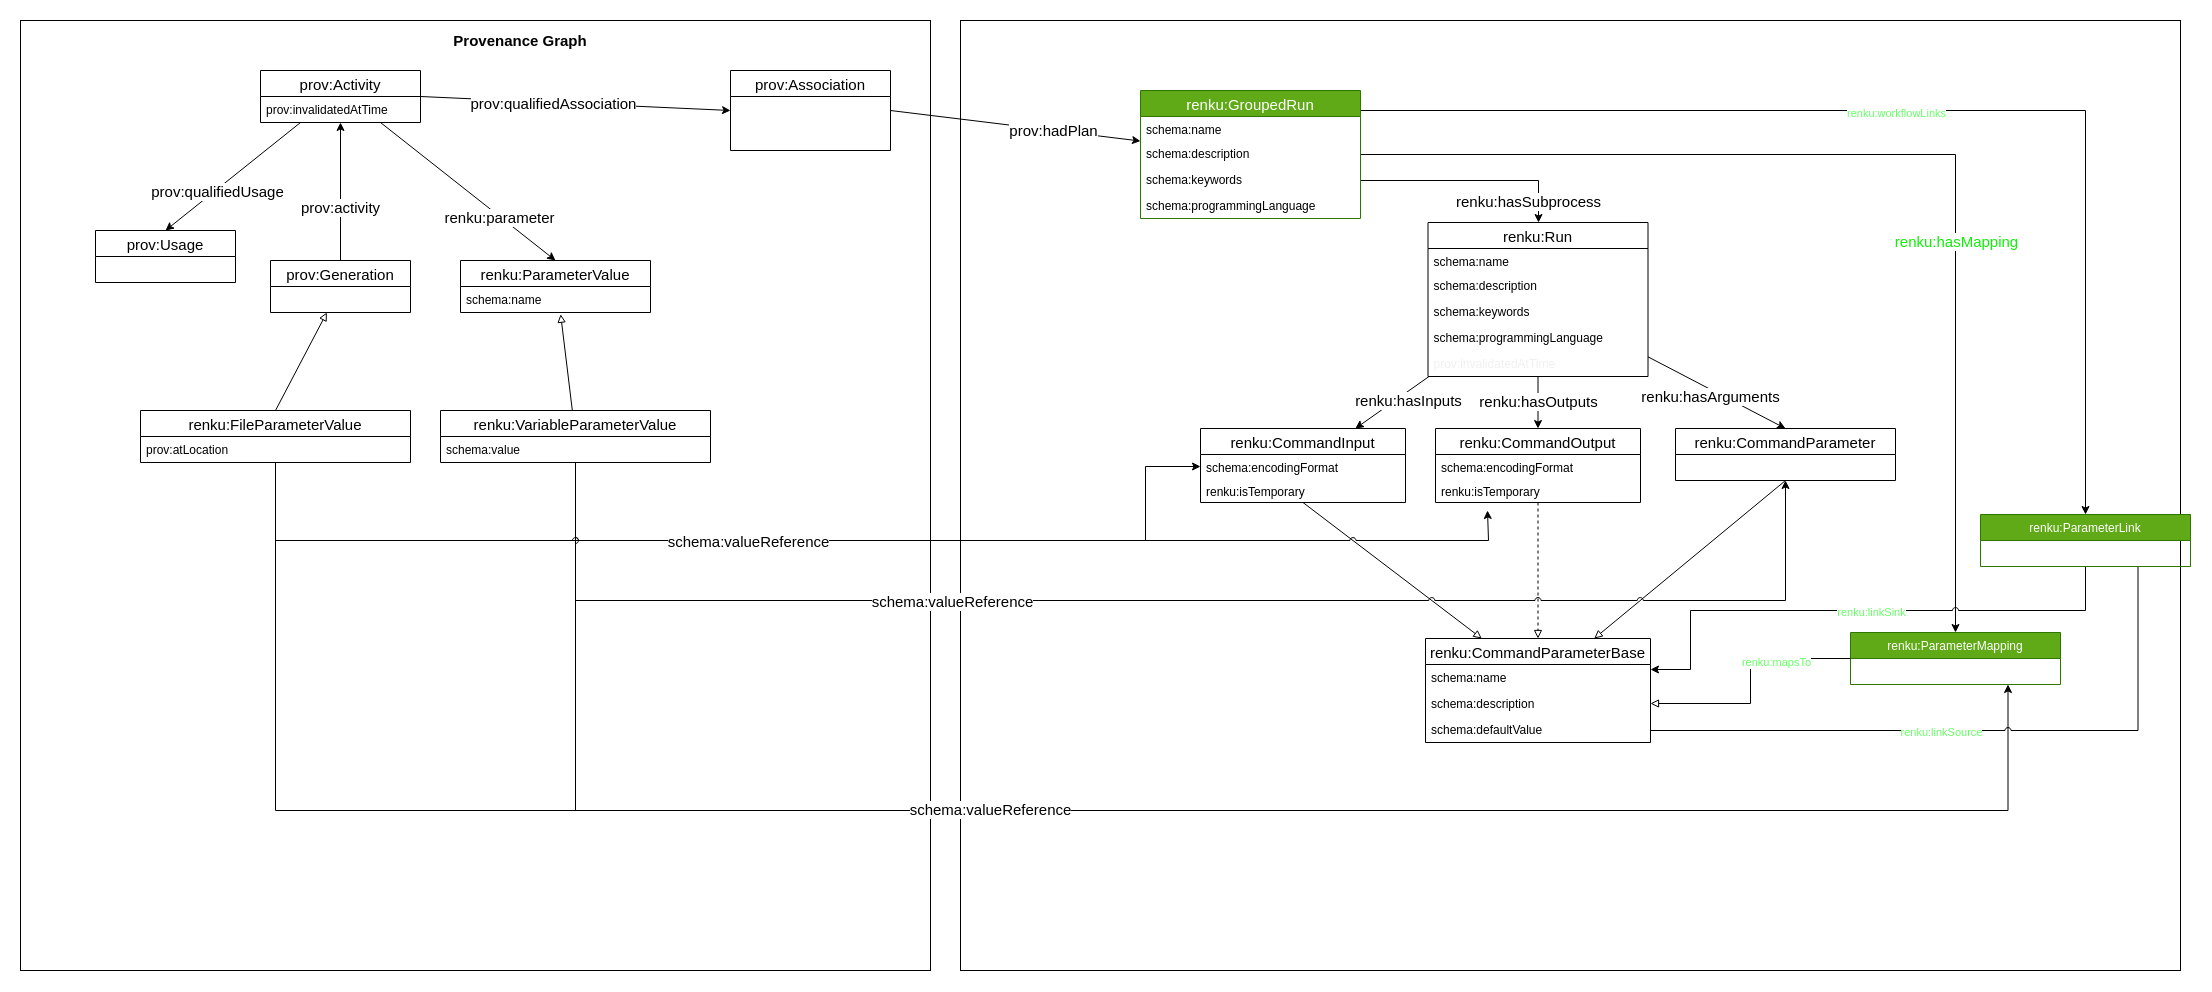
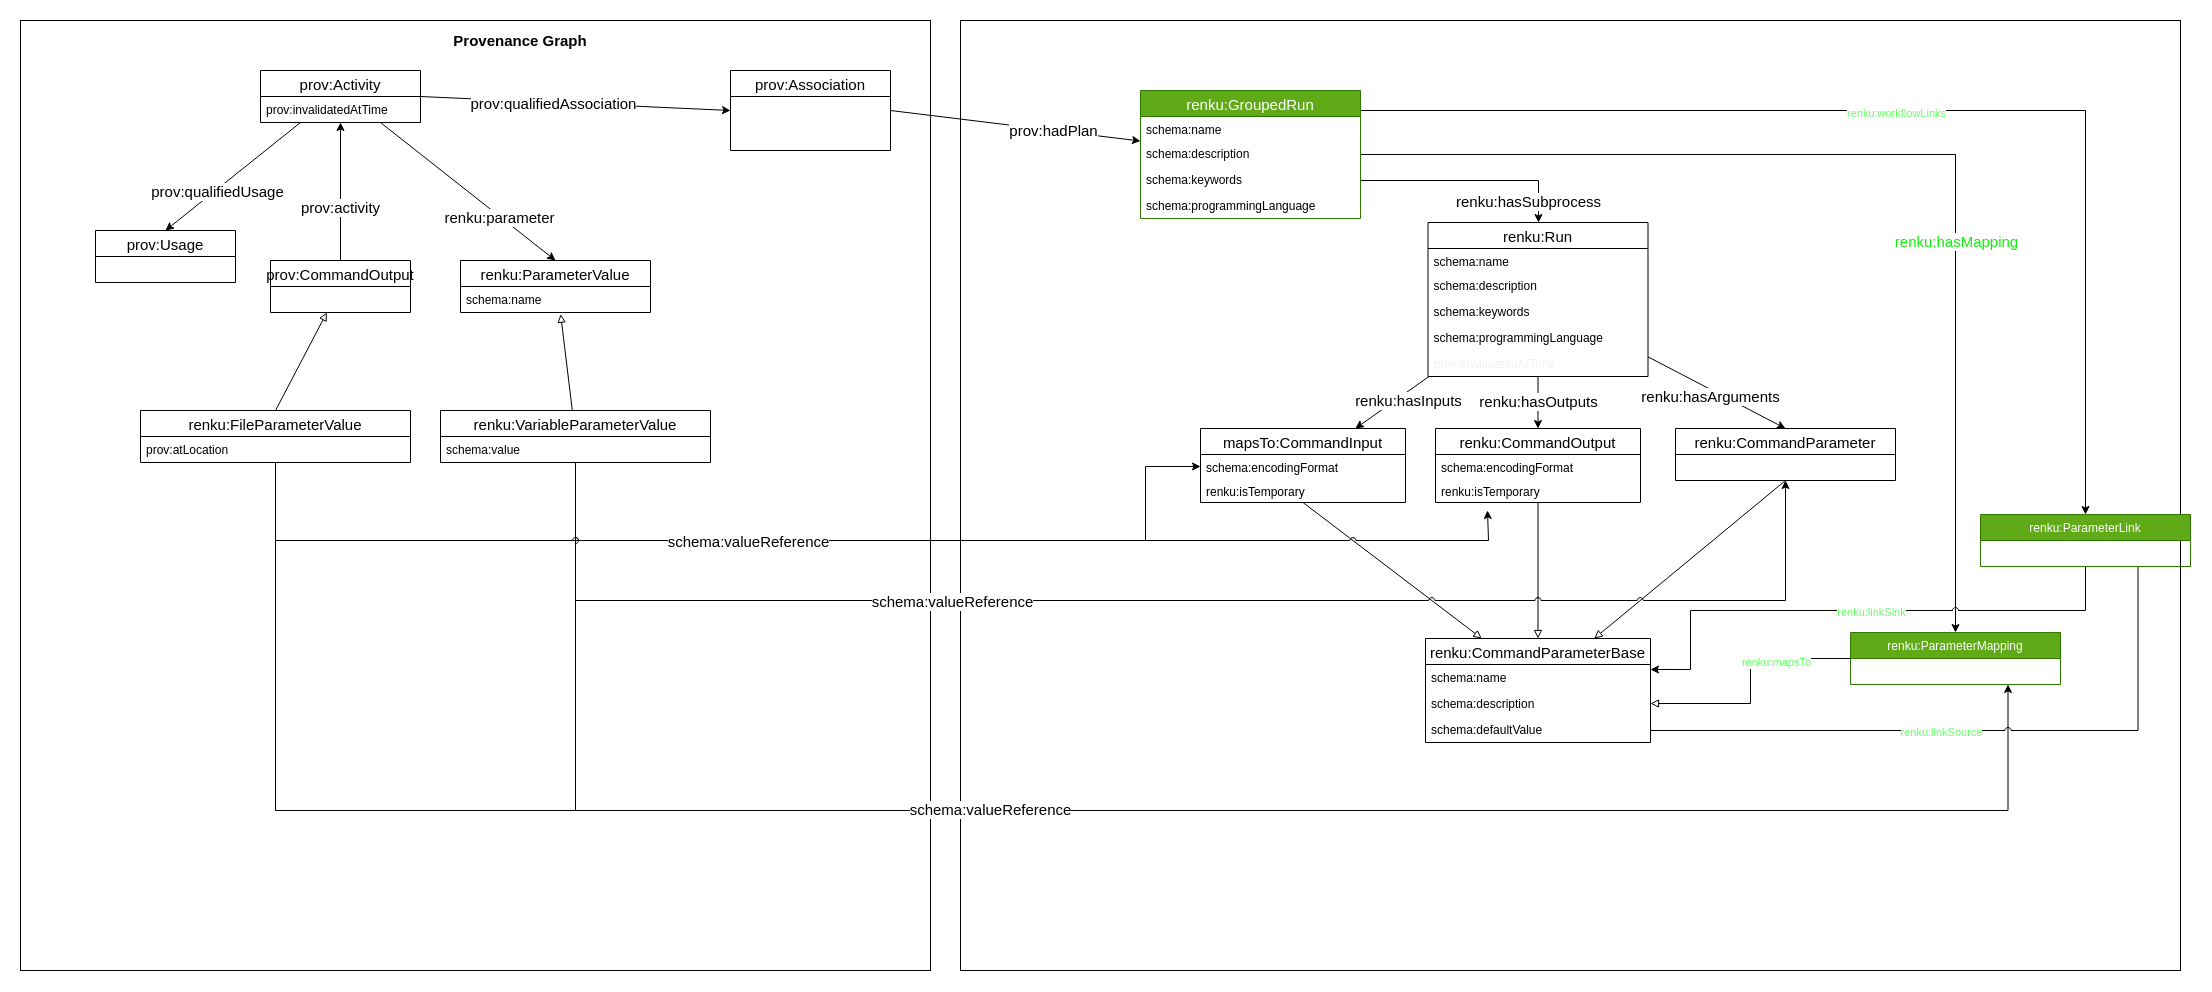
- <mxCell id="6" value="prov:Generation" style="swimlane;fontStyle=0;childLayout=stackLayout;horizontal=1;startSize=26;fillColor=none;horizontalStack=0;resizeParent=1;resizeParentMax=0;resizeLast=0;collapsible=1;marginBottom=0;fontSize=15;" parent="1" vertex="1"><mxGeometry x="270" y="260" width="140" height="52" as="geometry" /></mxCell>
+ <mxCell id="6" value="prov:CommandOutput" style="swimlane;fontStyle=0;childLayout=stackLayout;horizontal=1;startSize=26;fillColor=none;horizontalStack=0;resizeParent=1;resizeParentMax=0;resizeLast=0;collapsible=1;marginBottom=0;fontSize=15;" parent="1" vertex="1"><mxGeometry x="270" y="260" width="140" height="52" as="geometry" /></mxCell>
- <mxCell id="40" value="renku:CommandInput" style="swimlane;fontStyle=0;childLayout=stackLayout;horizontal=1;startSize=26;fillColor=none;horizontalStack=0;resizeParent=1;resizeParentMax=0;resizeLast=0;collapsible=1;marginBottom=0;fontSize=15;" parent="1" vertex="1"><mxGeometry x="1200" y="428" width="205" height="74" as="geometry" /></mxCell>
+ <mxCell id="40" value="mapsTo:CommandInput" style="swimlane;fontStyle=0;childLayout=stackLayout;horizontal=1;startSize=26;fillColor=none;horizontalStack=0;resizeParent=1;resizeParentMax=0;resizeLast=0;collapsible=1;marginBottom=0;fontSize=15;" parent="1" vertex="1"><mxGeometry x="1200" y="428" width="205" height="74" as="geometry" /></mxCell>
- <mxCell id="54" value="" style="endArrow=block;html=1;fontSize=15;exitX=0.5;exitY=1;exitDx=0;exitDy=0;entryX=0.5;entryY=0;entryDx=0;entryDy=0;endFill=0;dashed=1;" parent="1" source="43" target="49" edge="1"><mxGeometry width="50" height="50" relative="1" as="geometry"><mxPoint x="1337.5" y="228" as="sourcePoint" /><mxPoint x="1387.5" y="178" as="targetPoint" /></mxGeometry></mxCell>
+ <mxCell id="54" value="" style="endArrow=block;html=1;fontSize=15;exitX=0.5;exitY=1;exitDx=0;exitDy=0;entryX=0.5;entryY=0;entryDx=0;entryDy=0;endFill=0;" parent="1" source="43" target="49" edge="1"><mxGeometry width="50" height="50" relative="1" as="geometry"><mxPoint x="1337.5" y="228" as="sourcePoint" /><mxPoint x="1387.5" y="178" as="targetPoint" /></mxGeometry></mxCell>
